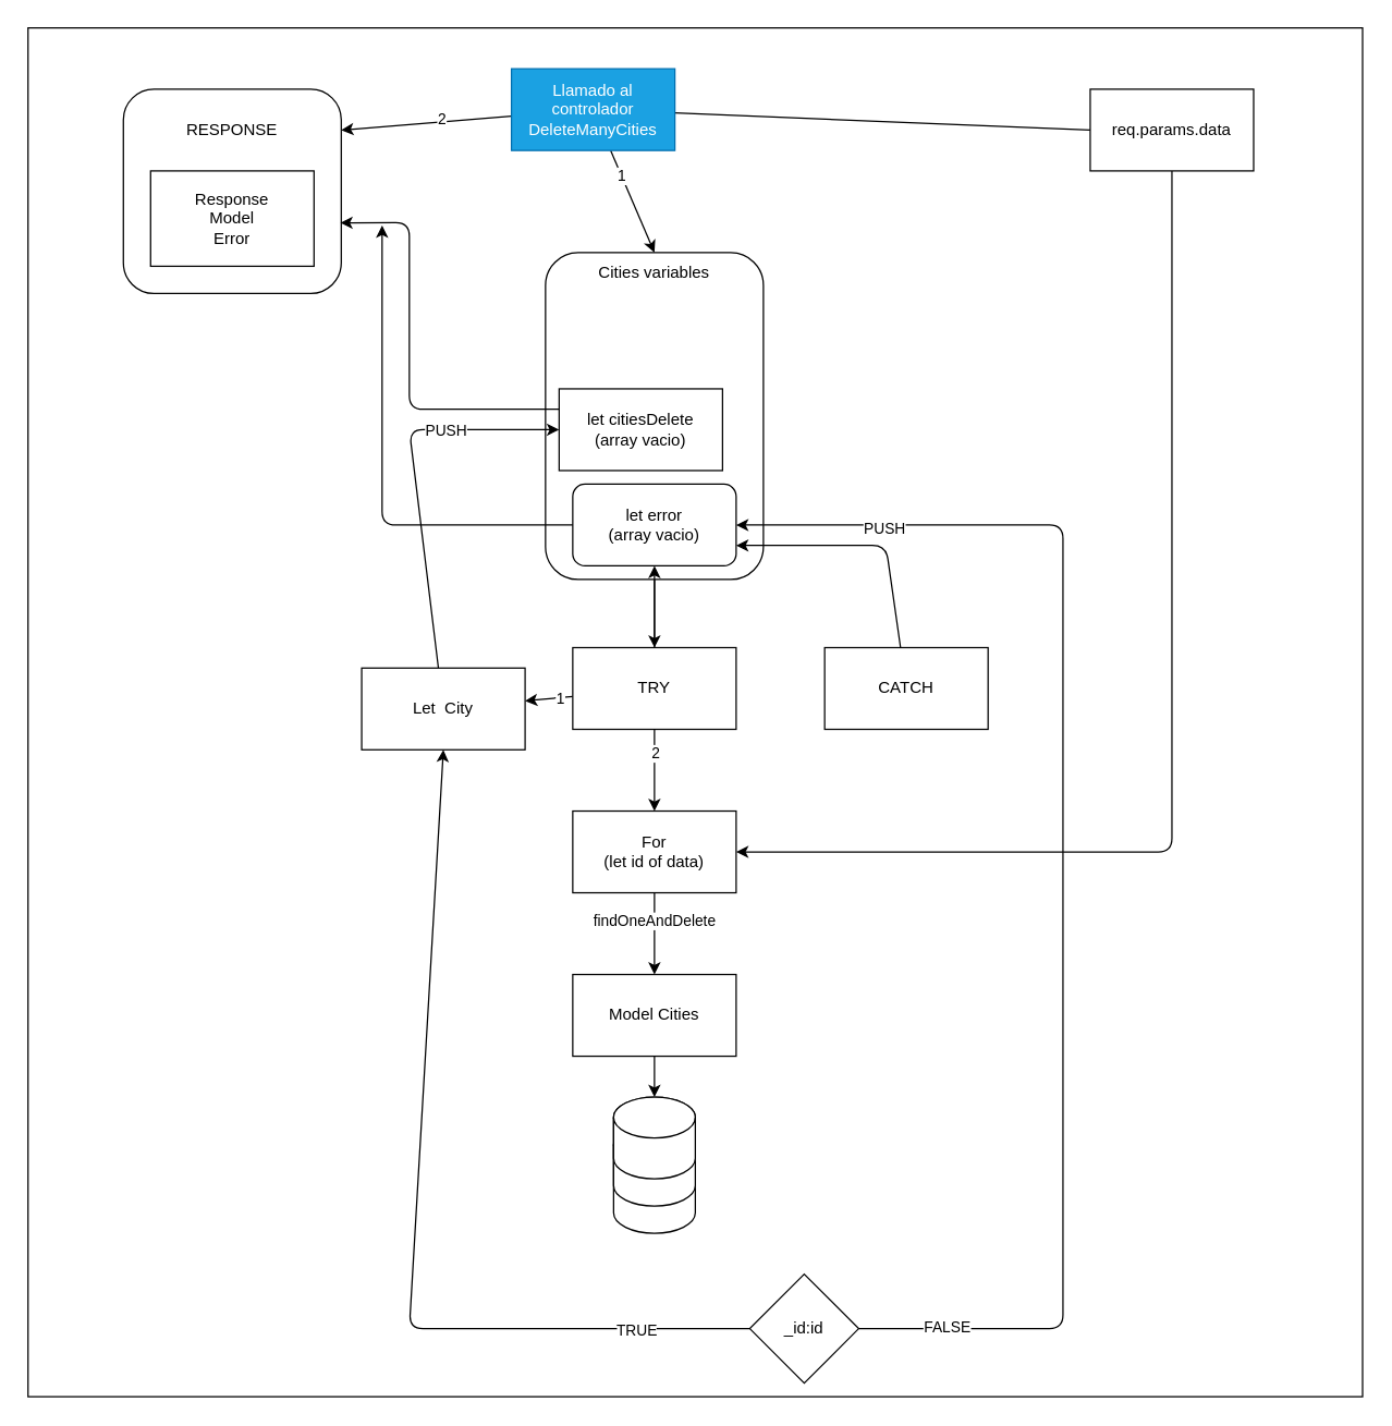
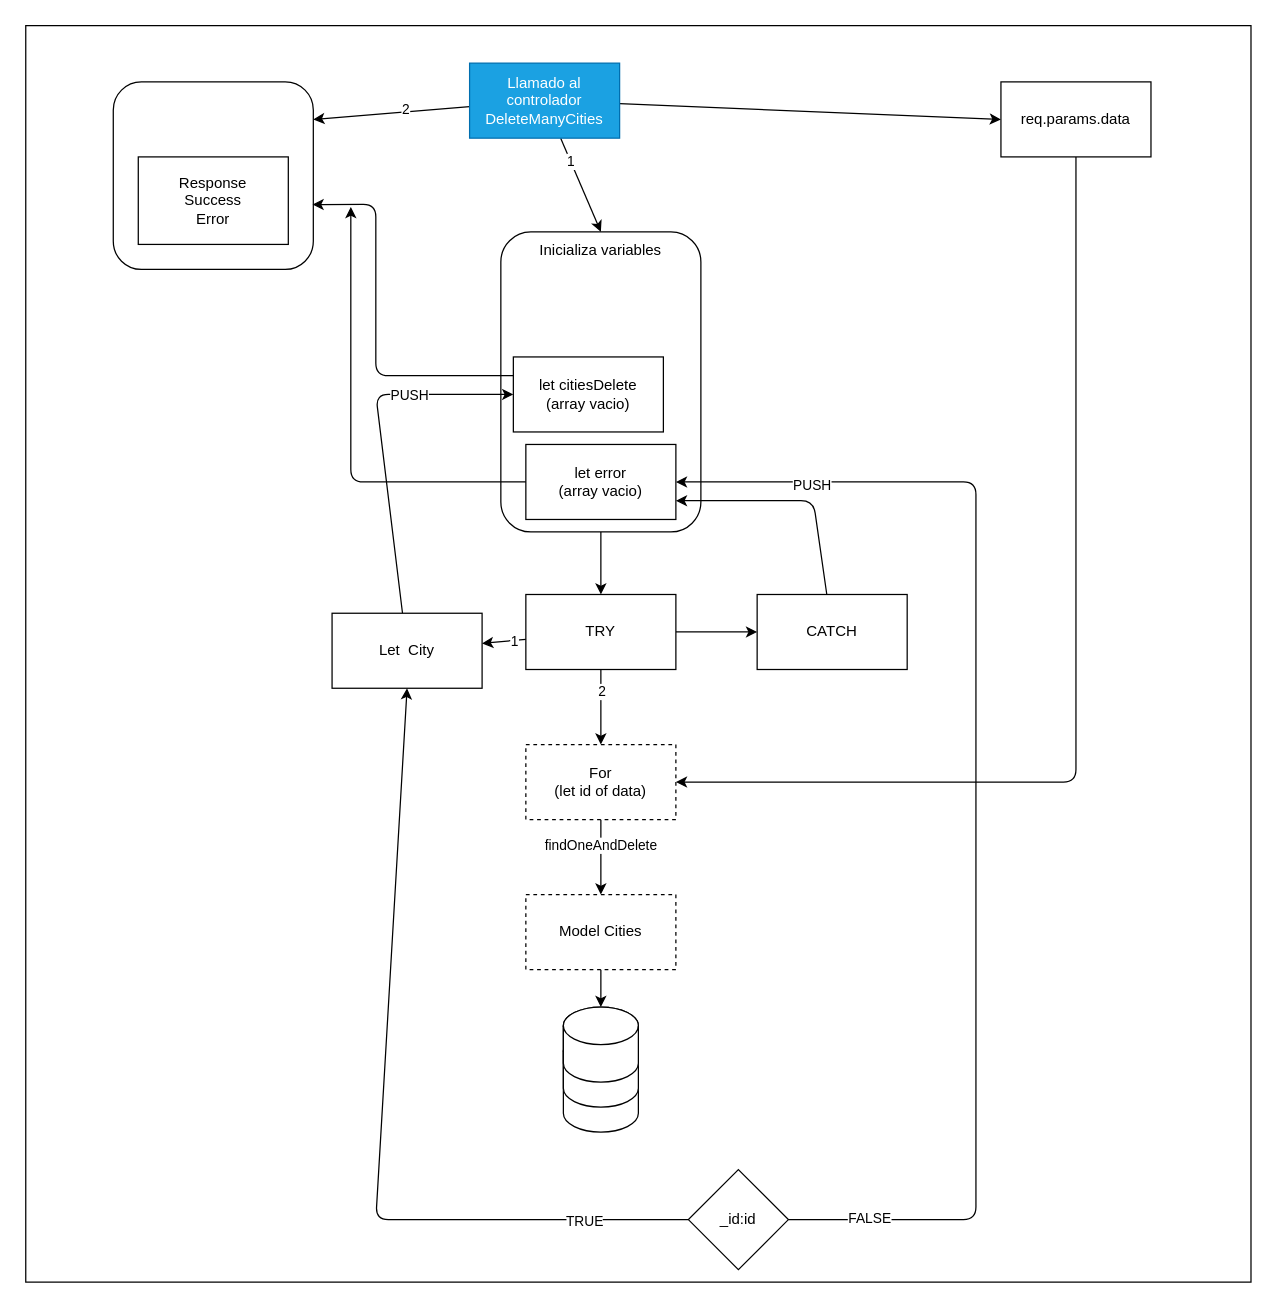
- <mxCell id="40" value="RESPONSE" style="text;html=1;strokeColor=none;fillColor=none;align=center;verticalAlign=middle;whiteSpace=wrap;rounded=0;" vertex="1" parent="1"><mxGeometry x="140" y="80" width="60" height="30" as="geometry" /></mxCell>
- <mxCell id="5" style="edgeStyle=none;html=1;entryX=0;entryY=0.5;entryDx=0;entryDy=0;endArrow=none;" edge="1" parent="1" source="8" target="10"><mxGeometry relative="1" as="geometry" /></mxCell>
+ <mxCell id="5" style="edgeStyle=none;html=1;entryX=0;entryY=0.5;entryDx=0;entryDy=0;" edge="1" parent="1" source="8" target="10"><mxGeometry relative="1" as="geometry" /></mxCell>
- <mxCell id="41" value="Response&lt;br&gt;Model&lt;br&gt;Error" style="rounded=0;whiteSpace=wrap;html=1;" vertex="1" parent="1"><mxGeometry x="110" y="125" width="120" height="70" as="geometry" /></mxCell>
+ <mxCell id="41" value="Response&lt;br&gt;Success&lt;br&gt;Error" style="rounded=0;whiteSpace=wrap;html=1;" vertex="1" parent="1"><mxGeometry x="110" y="125" width="120" height="70" as="geometry" /></mxCell>
- <mxCell id="15" value="Cities variables" style="text;html=1;strokeColor=none;fillColor=none;align=center;verticalAlign=middle;whiteSpace=wrap;rounded=0;" vertex="1" parent="11"><mxGeometry x="10" width="140" height="30" as="geometry" /></mxCell>
+ <mxCell id="15" value="Inicializa variables" style="text;html=1;strokeColor=none;fillColor=none;align=center;verticalAlign=middle;whiteSpace=wrap;rounded=0;" vertex="1" parent="11"><mxGeometry x="10" width="140" height="30" as="geometry" /></mxCell>
- <mxCell id="14" value="let error&lt;br&gt;(array vacio)" style="whiteSpace=wrap;html=1;rounded=1;" vertex="1" parent="11"><mxGeometry x="20" y="170" width="120" height="60" as="geometry" /></mxCell>
+ <mxCell id="14" value="let error&lt;br&gt;(array vacio)" style="rounded=0;whiteSpace=wrap;html=1;" vertex="1" parent="11"><mxGeometry x="20" y="170" width="120" height="60" as="geometry" /></mxCell>
- <mxCell id="20" style="edgeStyle=none;html=1;" edge="1" parent="1" source="21" target="14"><mxGeometry relative="1" as="geometry" /></mxCell>
+ <mxCell id="20" style="edgeStyle=none;html=1;" edge="1" parent="1" source="21" target="38"><mxGeometry relative="1" as="geometry" /></mxCell>
- <mxCell id="27" value="For&lt;br&gt;(let id of data)" style="rounded=0;whiteSpace=wrap;html=1;" vertex="1" parent="1"><mxGeometry x="420" y="595" width="120" height="60" as="geometry" /></mxCell>
+ <mxCell id="27" value="For&lt;br&gt;(let id of data)" style="rounded=0;whiteSpace=wrap;html=1;dashed=1;" vertex="1" parent="1"><mxGeometry x="420" y="595" width="120" height="60" as="geometry" /></mxCell>
- <mxCell id="29" value="Model Cities" style="rounded=0;whiteSpace=wrap;html=1;" vertex="1" parent="1"><mxGeometry x="420" y="715" width="120" height="60" as="geometry" /></mxCell>
+ <mxCell id="29" value="Model Cities" style="rounded=0;whiteSpace=wrap;html=1;dashed=1;" vertex="1" parent="1"><mxGeometry x="420" y="715" width="120" height="60" as="geometry" /></mxCell>
